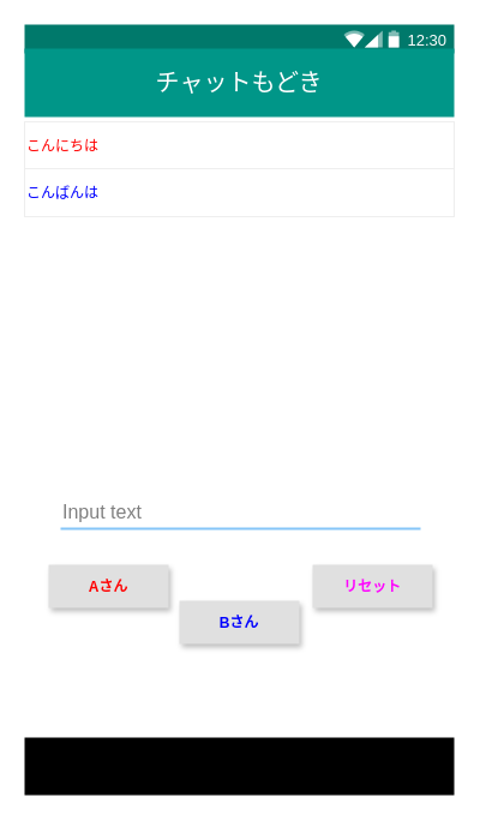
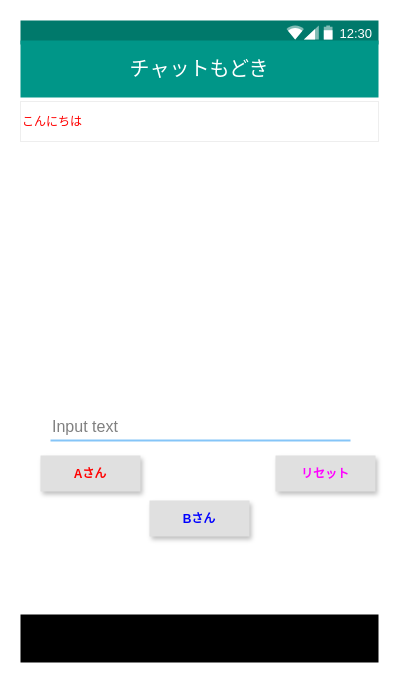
- <mxCell id="8" value="こんばんは" style="shape=rect;fillColor=#ffffff;strokeColor=#eeeeee;shadow=0;resizeWidth=1;align=left;fontColor=#0000FF;" vertex="1" parent="2"><mxGeometry y="120" width="358" height="40" as="geometry" /></mxCell>
- <mxCell id="11" value="Aさん" style="dashed=0;align=center;fontSize=12;shape=rect;fillColor=#e0e0e0;strokeColor=none;fontStyle=1;shadow=1;fontColor=#FF0000;" vertex="1" parent="2"><mxGeometry x="20" y="450" width="100" height="36" as="geometry" /></mxCell>
+ <mxCell id="11" value="Aさん" style="dashed=0;align=center;fontSize=12;shape=rect;fillColor=#e0e0e0;strokeColor=none;fontStyle=1;shadow=1;fontColor=#FF0000;" vertex="1" parent="2"><mxGeometry x="20" y="435" width="100" height="36" as="geometry" /></mxCell>
- <mxCell id="10" value="リセット" style="dashed=0;align=center;fontSize=12;shape=rect;fillColor=#e0e0e0;strokeColor=none;fontStyle=1;shadow=1;fontColor=#FF00FF;" vertex="1" parent="2"><mxGeometry x="240" y="450" width="100" height="36" as="geometry" /></mxCell>
+ <mxCell id="10" value="リセット" style="dashed=0;align=center;fontSize=12;shape=rect;fillColor=#e0e0e0;strokeColor=none;fontStyle=1;shadow=1;fontColor=#FF00FF;" vertex="1" parent="2"><mxGeometry x="255" y="435" width="100" height="36" as="geometry" /></mxCell>
